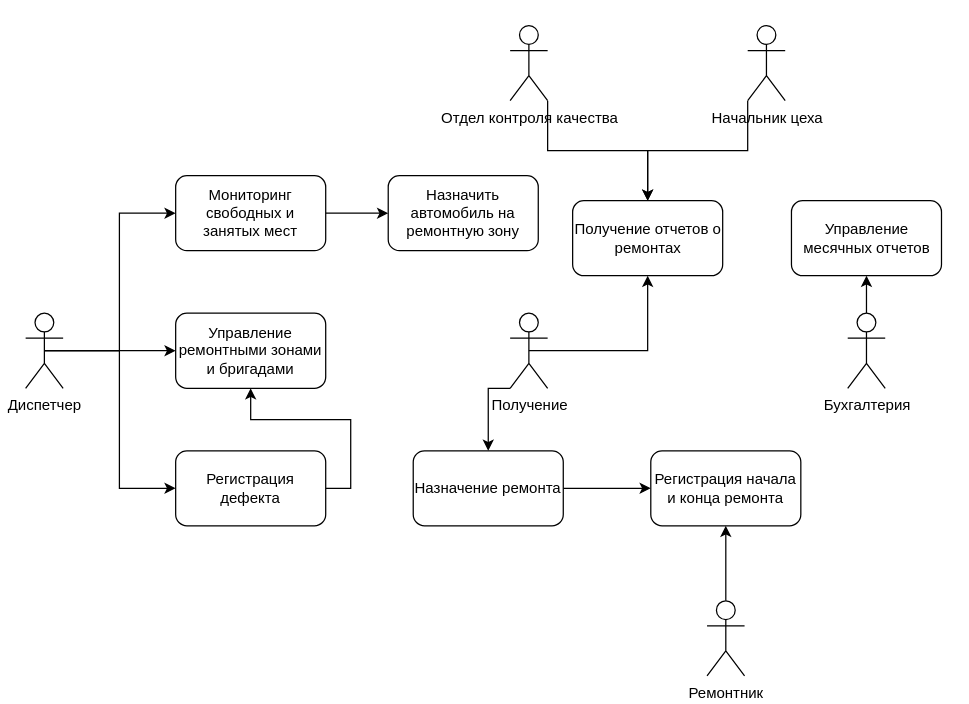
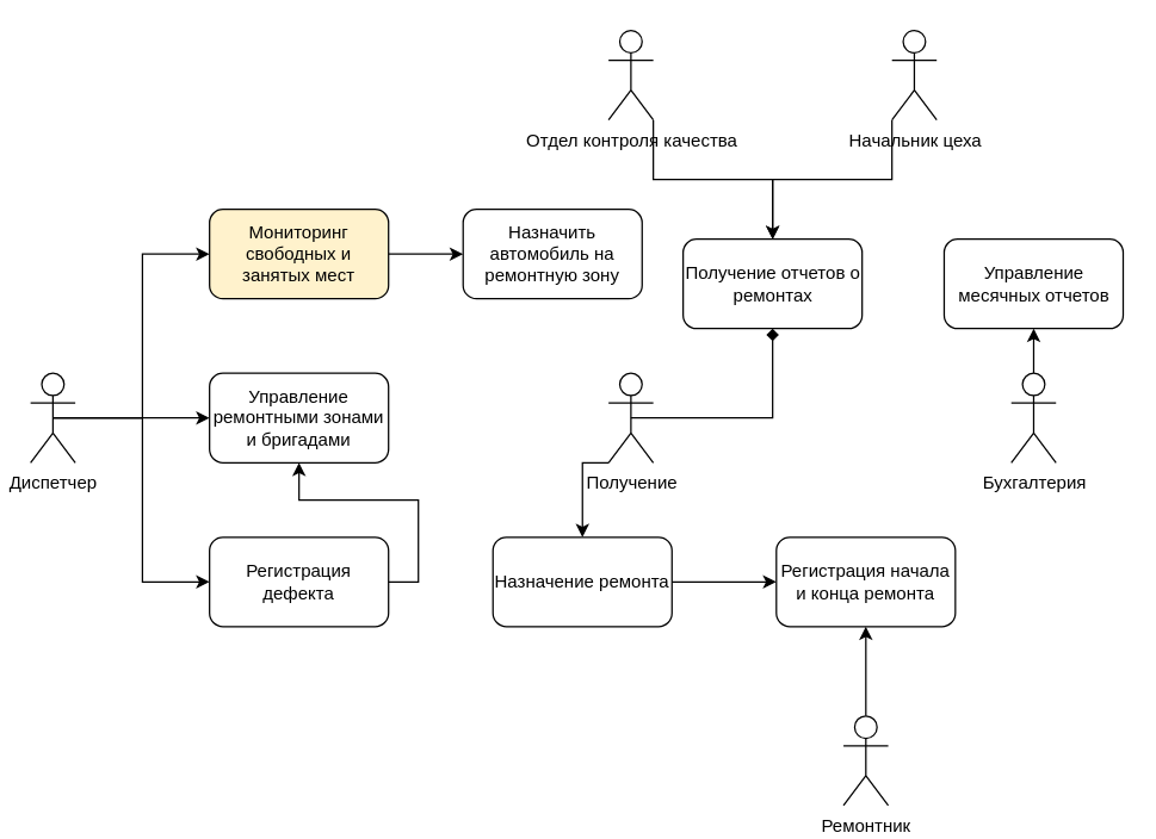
- <mxCell id="18" value="Мониторинг свободных и занятых мест" style="rounded=1;whiteSpace=wrap;html=1;" vertex="1" parent="1"><mxGeometry x="140" y="140" width="120" height="60" as="geometry" /></mxCell>
+ <mxCell id="18" value="Мониторинг свободных и занятых мест" style="rounded=1;whiteSpace=wrap;html=1;fillColor=#fff2cc;" vertex="1" parent="1"><mxGeometry x="140" y="140" width="120" height="60" as="geometry" /></mxCell>
- <mxCell id="12" style="edgeStyle=orthogonalEdgeStyle;rounded=0;orthogonalLoop=1;jettySize=auto;html=1;exitX=0.5;exitY=0.5;exitDx=0;exitDy=0;exitPerimeter=0;entryX=0.5;entryY=1;entryDx=0;entryDy=0;" edge="1" parent="1" source="13" target="21"><mxGeometry relative="1" as="geometry" /></mxCell>
+ <mxCell id="12" style="edgeStyle=orthogonalEdgeStyle;rounded=0;orthogonalLoop=1;jettySize=auto;html=1;exitX=0.5;exitY=0.5;exitDx=0;exitDy=0;exitPerimeter=0;entryX=0.5;entryY=1;entryDx=0;entryDy=0;endArrow=diamond;" edge="1" parent="1" source="13" target="21"><mxGeometry relative="1" as="geometry" /></mxCell>
